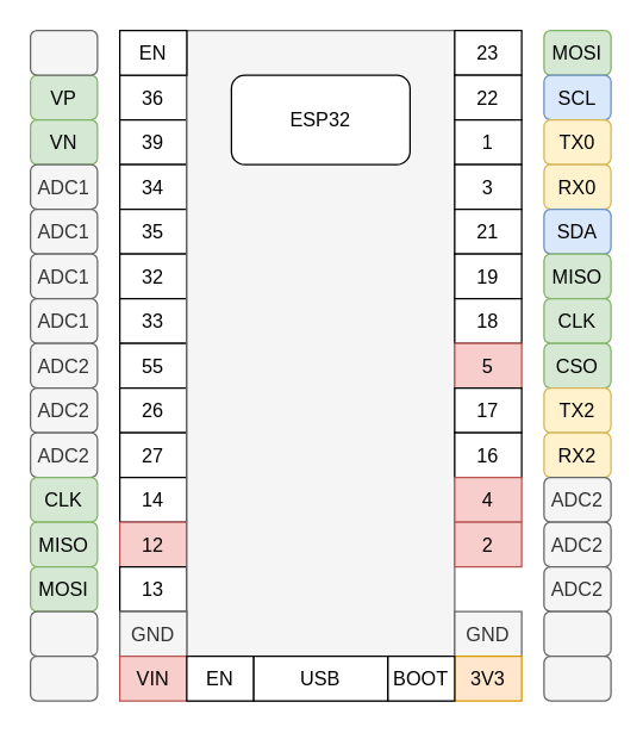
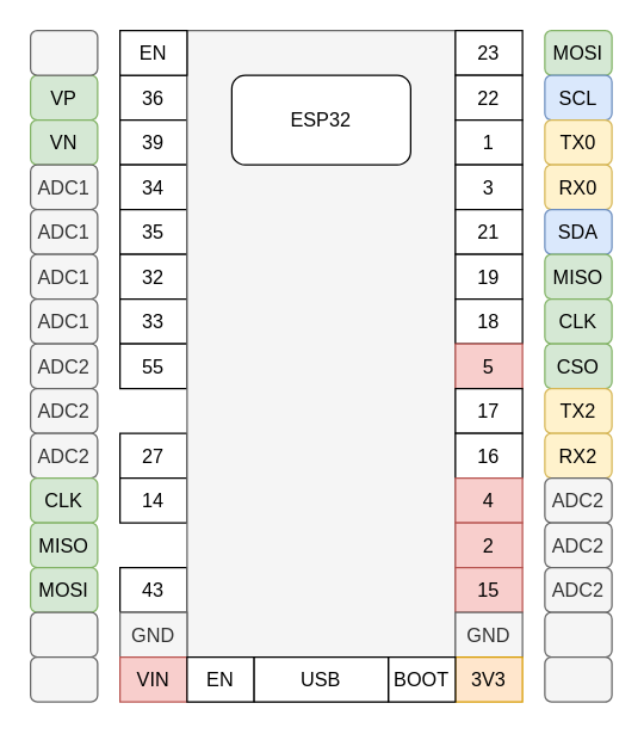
- <mxCell id="9" value="26" style="rounded=0;whiteSpace=wrap;html=1;fontSize=13;fontFamily=Helvetica;" parent="1" vertex="1"><mxGeometry x="80" y="260" width="45" height="30" as="geometry" /></mxCell>
- <mxCell id="12" value="12" style="rounded=0;whiteSpace=wrap;html=1;fontSize=13;fontFamily=Helvetica;fillColor=#f8cecc;strokeColor=#b85450;" parent="1" vertex="1"><mxGeometry x="80" y="350" width="45" height="30" as="geometry" /></mxCell>
- <mxCell id="13" value="13" style="rounded=0;whiteSpace=wrap;html=1;fontSize=13;fontFamily=Helvetica;" parent="1" vertex="1"><mxGeometry x="80" y="380" width="45" height="30" as="geometry" /></mxCell>
+ <mxCell id="13" value="43" style="rounded=0;whiteSpace=wrap;html=1;fontSize=13;fontFamily=Helvetica;" parent="1" vertex="1"><mxGeometry x="80" y="380" width="45" height="30" as="geometry" /></mxCell>
+ <mxCell id="27" value="15" style="rounded=0;whiteSpace=wrap;html=1;fontSize=13;fontFamily=Helvetica;fillColor=#f8cecc;strokeColor=#b85450;" parent="1" vertex="1"><mxGeometry x="305" y="380" width="45" height="30" as="geometry" /></mxCell>
